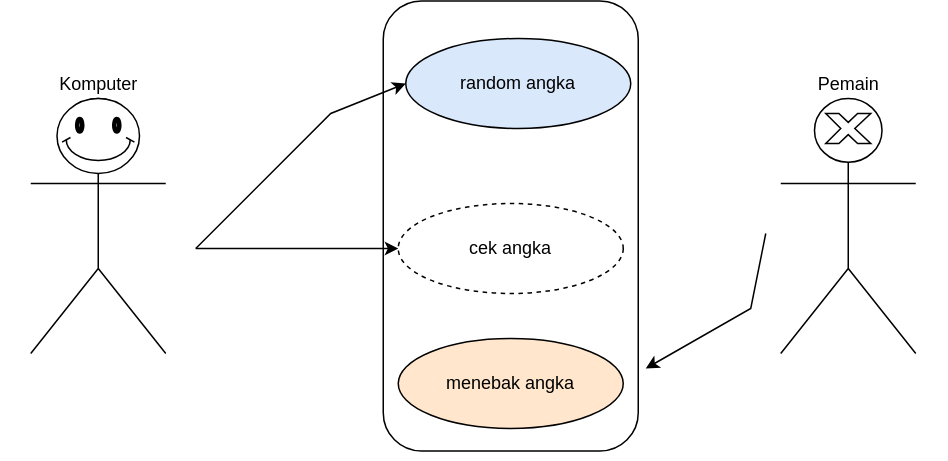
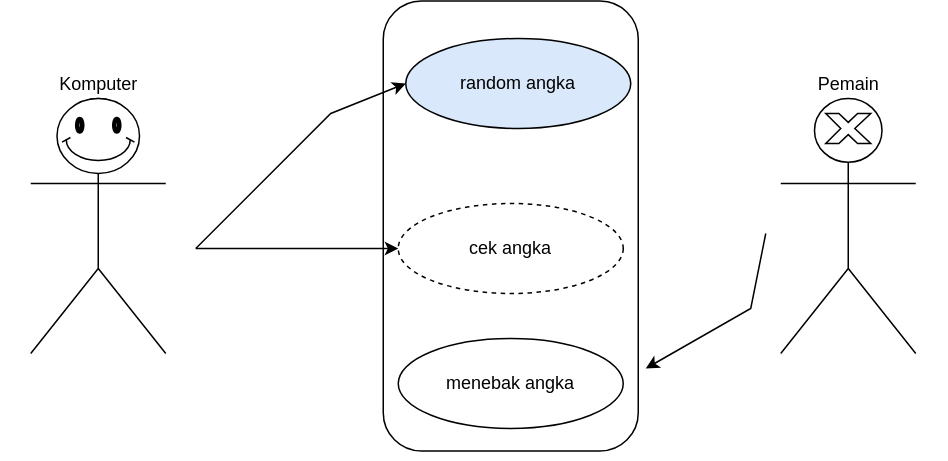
- <mxCell id="8" value="menebak angka" style="ellipse;whiteSpace=wrap;html=1;fillColor=#ffe6cc;" parent="1" vertex="1"><mxGeometry x="265" y="220" width="150" height="60" as="geometry" /></mxCell>
+ <mxCell id="8" value="menebak angka" style="ellipse;whiteSpace=wrap;html=1;" parent="1" vertex="1"><mxGeometry x="265" y="220" width="150" height="60" as="geometry" /></mxCell>
